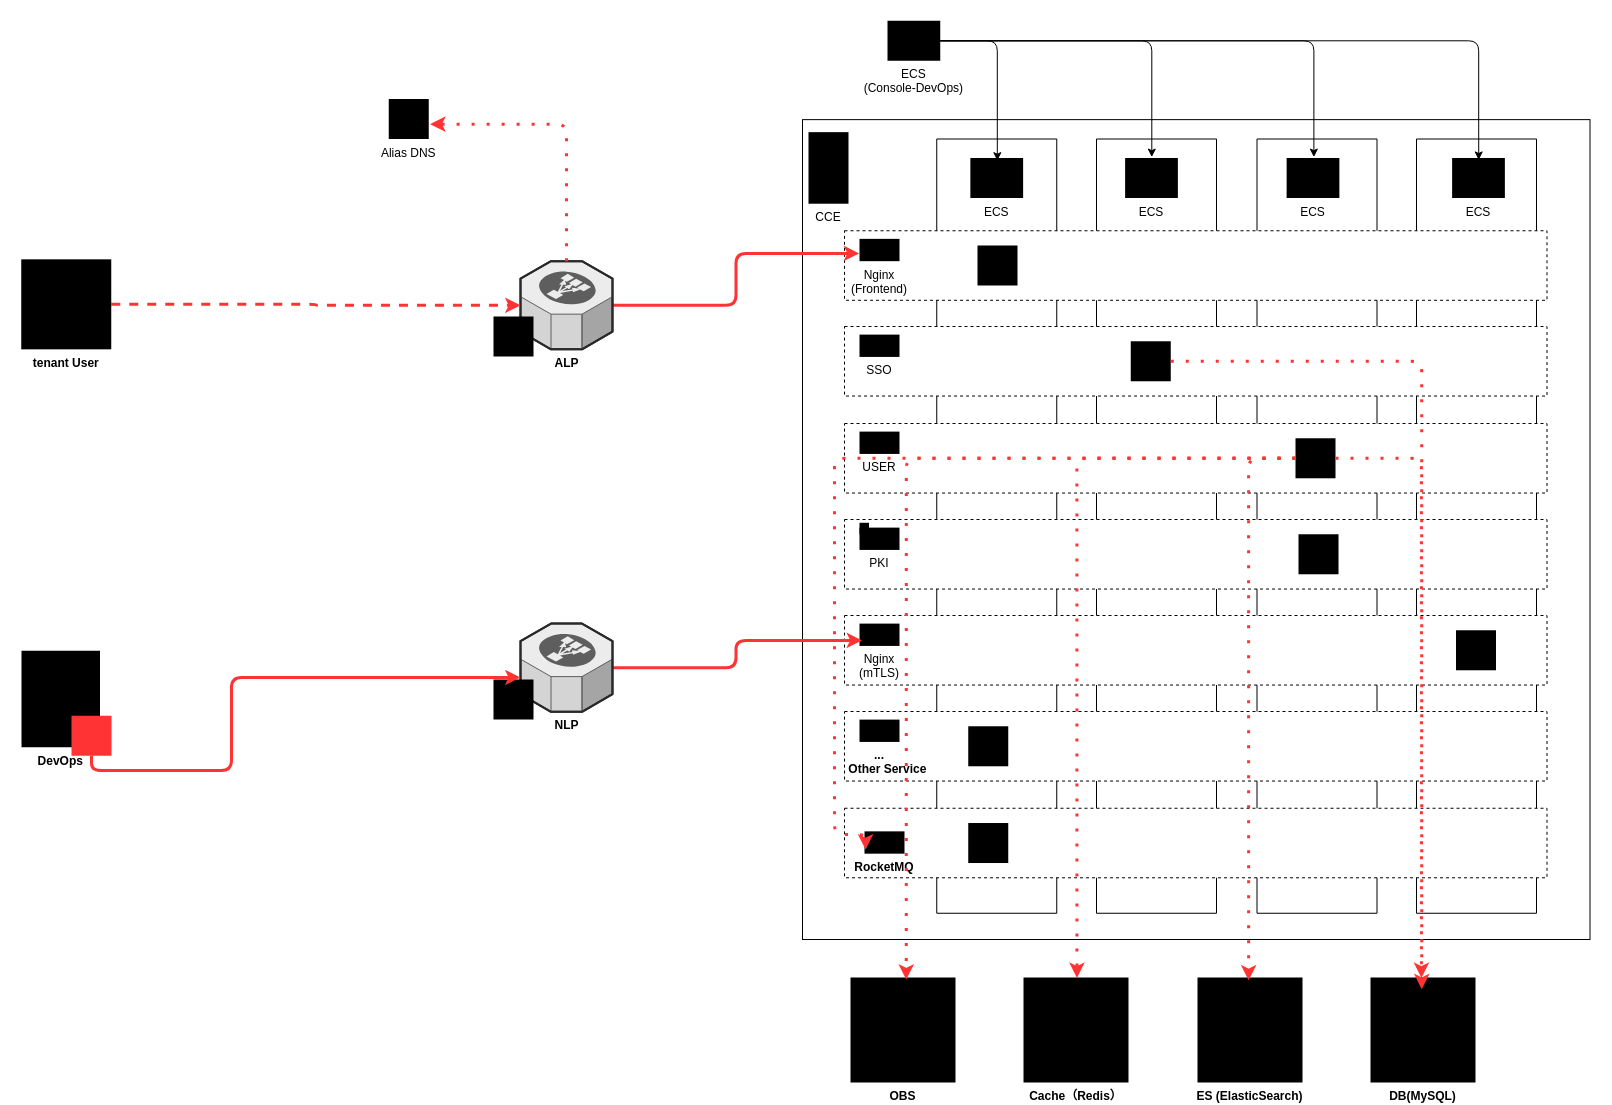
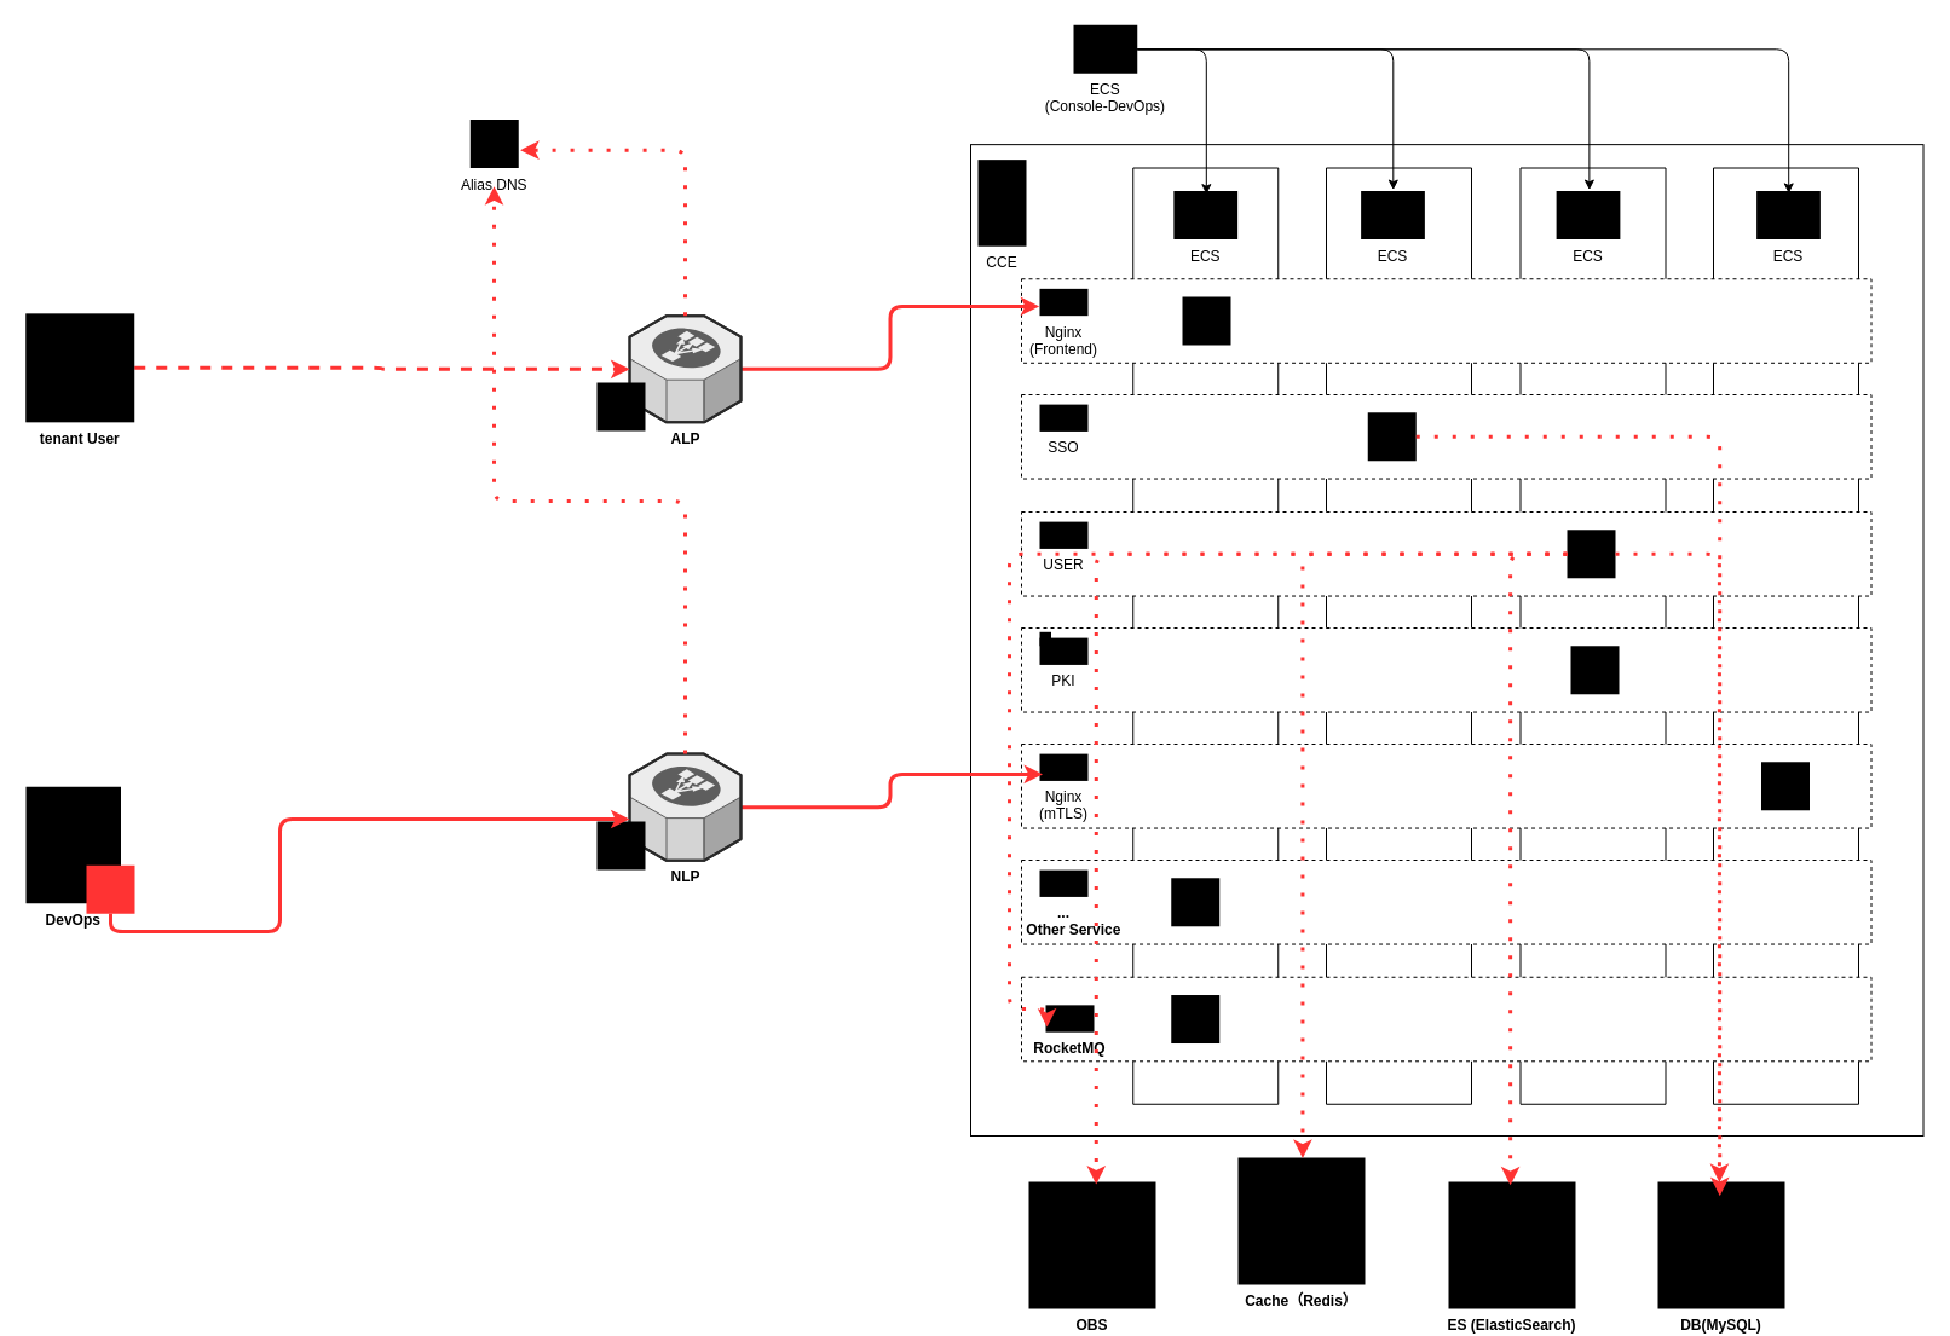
+ <mxCell id="74" style="edgeStyle=orthogonalEdgeStyle;rounded=1;orthogonalLoop=1;jettySize=auto;html=1;dashed=1;dashPattern=1 4;strokeColor=#FF3333;strokeWidth=3;entryX=0.494;entryY=1.379;entryDx=0;entryDy=0;entryPerimeter=0;" edge="1" parent="1" source="71" target="49"><mxGeometry relative="1" as="geometry"><mxPoint x="406" y="125" as="targetPoint" /><Array as="points"><mxPoint x="566" y="414" /><mxPoint x="408" y="414" /></Array></mxGeometry></mxCell>
- <mxCell id="51" value="Cache（Redis）" style="labelPosition=center;verticalLabelPosition=bottom;align=center;verticalAlign=top;fillColor=#000000;strokeColor=none;shape=mxgraph.huawei.huaweicloudarchitecture.huaweidcs;rounded=0;dashed=1;fontStyle=1" vertex="1" slib="Overview of application services" title="分布式缓存服务" sbId="huawei" parent="1"><mxGeometry x="1023" y="977" width="105" height="105" as="geometry" /></mxCell>
+ <mxCell id="51" value="Cache（Redis）" style="labelPosition=center;verticalLabelPosition=bottom;align=center;verticalAlign=top;fillColor=#000000;strokeColor=none;shape=mxgraph.huawei.huaweicloudarchitecture.huaweidcs;rounded=0;dashed=1;fontStyle=1" vertex="1" slib="Overview of application services" title="分布式缓存服务" sbId="huawei" parent="1"><mxGeometry x="1023" y="957" width="105" height="105" as="geometry" /></mxCell>
